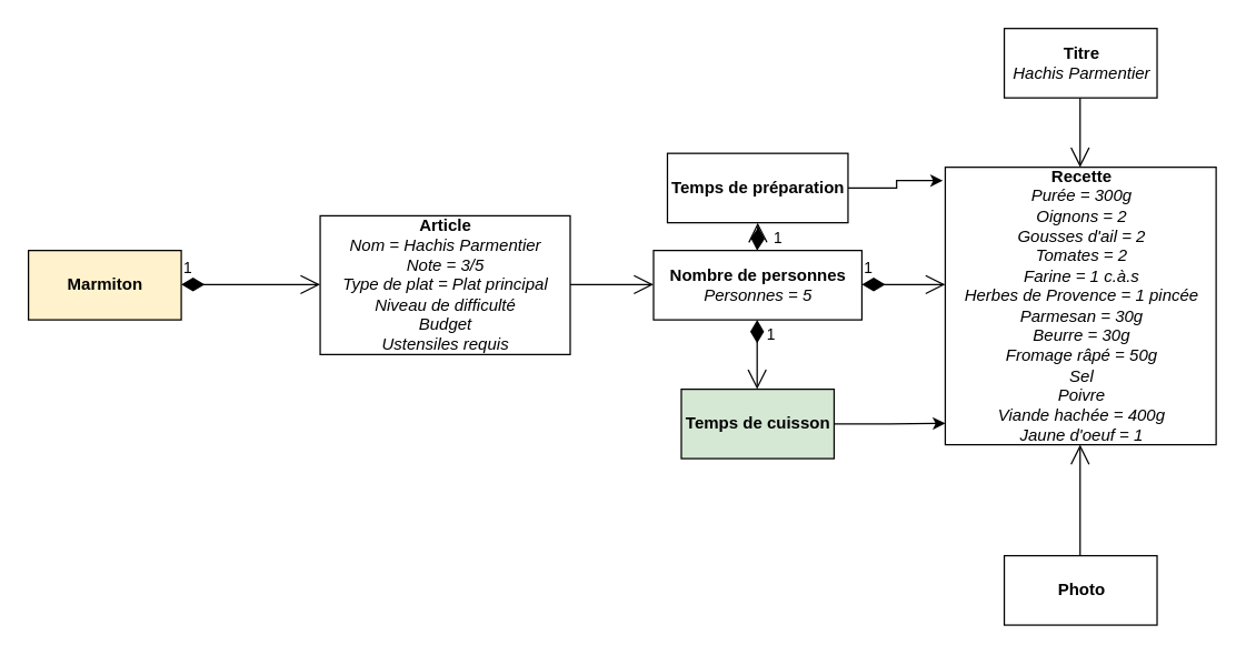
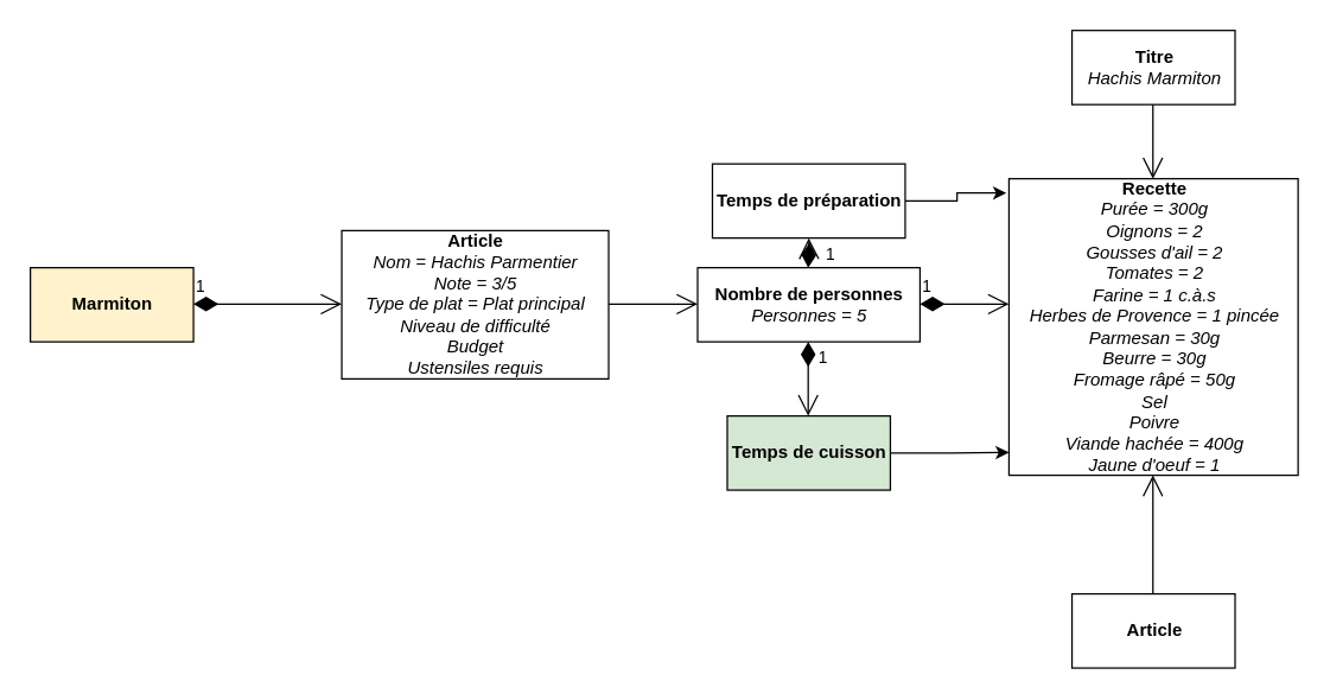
- <mxCell id="4" value="&lt;b&gt;Titre&lt;/b&gt;&lt;br&gt;&lt;i&gt;Hachis Parmentier&lt;/i&gt;" style="html=1;" vertex="1" parent="1"><mxGeometry x="722.5" y="20" width="110" height="50" as="geometry" /></mxCell>
+ <mxCell id="4" value="&lt;b&gt;Titre&lt;/b&gt;&lt;br&gt;&lt;i&gt;Hachis Marmiton&lt;/i&gt;" style="html=1;" vertex="1" parent="1"><mxGeometry x="722.5" y="20" width="110" height="50" as="geometry" /></mxCell>
- <mxCell id="5" value="&lt;b&gt;Photo&lt;/b&gt;" style="html=1;" vertex="1" parent="1"><mxGeometry x="722.5" y="400" width="110" height="50" as="geometry" /></mxCell>
+ <mxCell id="5" value="&lt;b&gt;Article&lt;/b&gt;" style="html=1;" vertex="1" parent="1"><mxGeometry x="722.5" y="400" width="110" height="50" as="geometry" /></mxCell>
